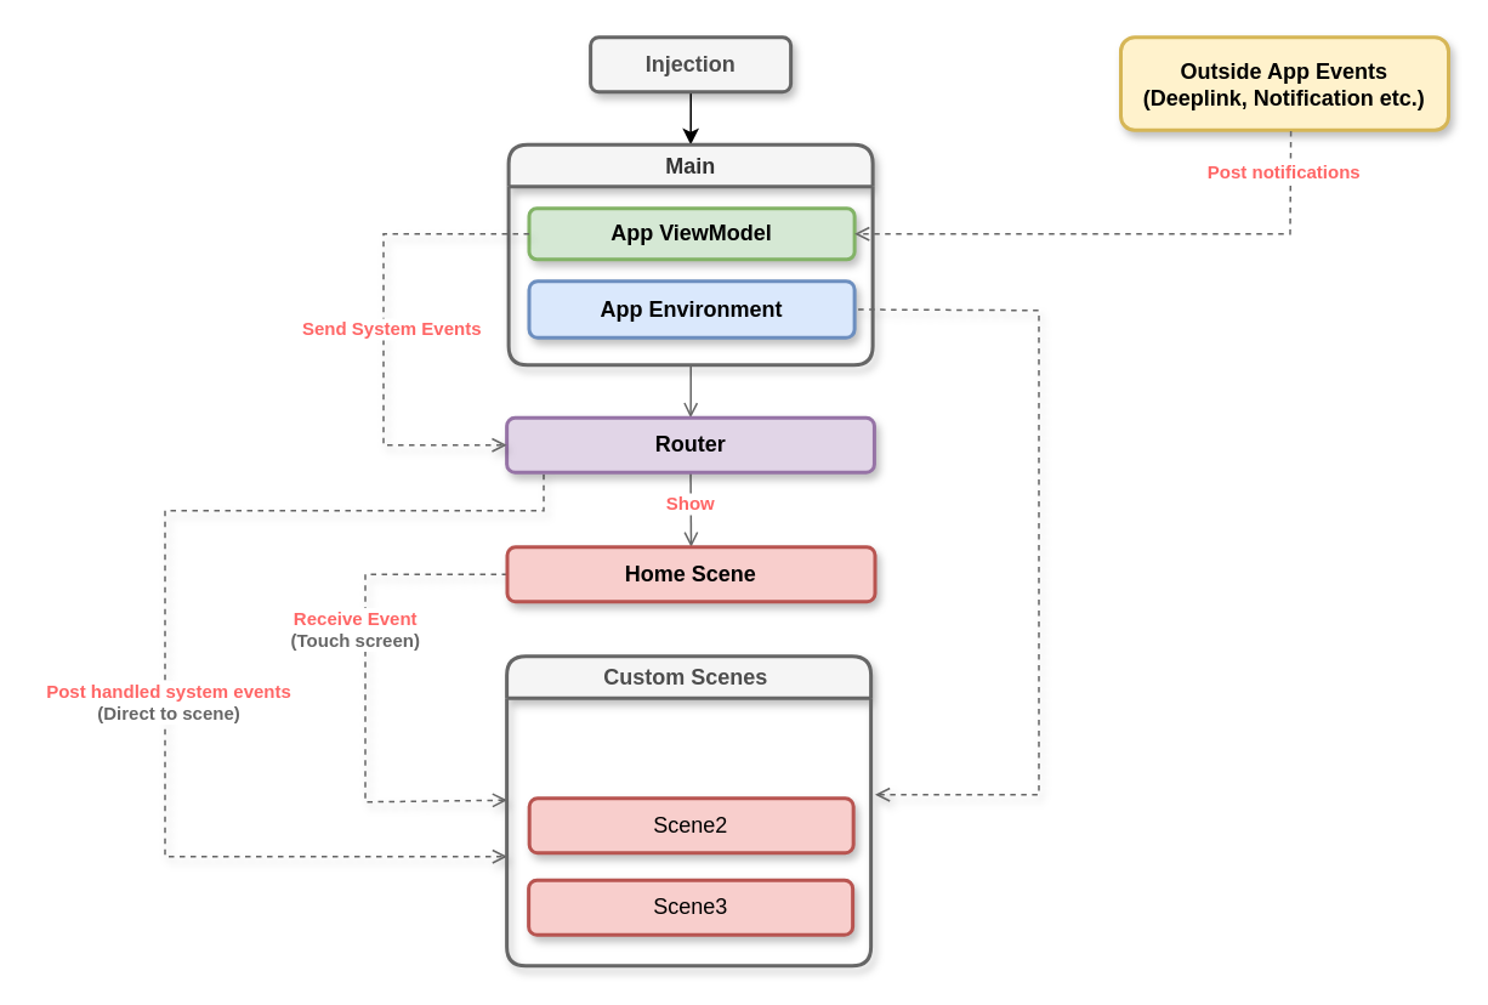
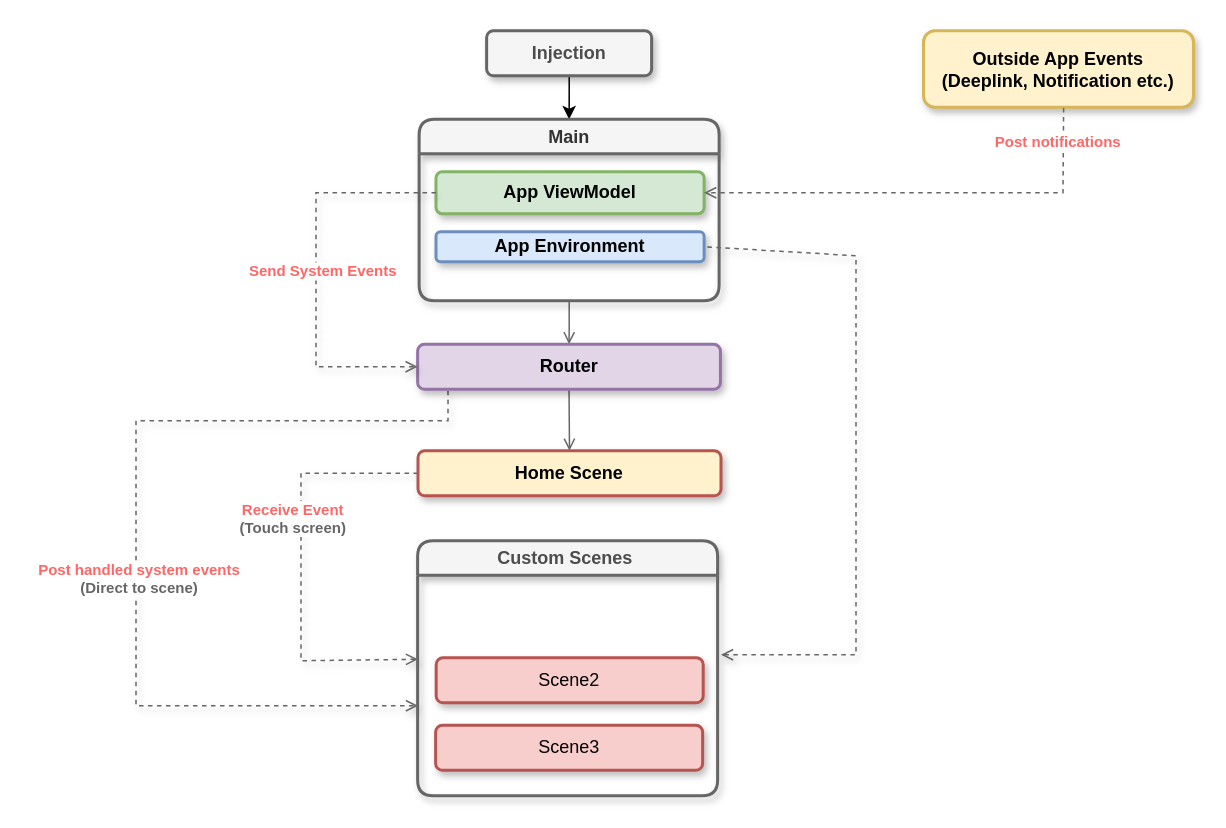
- <mxCell id="10" value="&lt;b&gt;App Environment&lt;/b&gt;" style="rounded=1;whiteSpace=wrap;html=1;shadow=1;strokeColor=#6c8ebf;strokeWidth=2;fontFamily=Helvetica;fontSize=12;fillColor=#dae8fc;" parent="8" vertex="1"><mxGeometry x="11.25" y="75" width="178.75" height="31" as="geometry" /></mxCell>
+ <mxCell id="10" value="&lt;b&gt;App Environment&lt;/b&gt;" style="rounded=1;whiteSpace=wrap;html=1;shadow=1;strokeColor=#6c8ebf;strokeWidth=2;fontFamily=Helvetica;fontSize=12;fillColor=#dae8fc;" parent="8" vertex="1"><mxGeometry x="11.25" y="75" width="178.75" height="20" as="geometry" /></mxCell>
- <mxCell id="14" value="&lt;font color=&quot;#ff6666&quot; style=&quot;font-size: 10px;&quot;&gt;Show&lt;/font&gt;" style="text;html=1;strokeColor=none;fillColor=none;align=center;verticalAlign=middle;whiteSpace=wrap;rounded=0;fontSize=10;fontFamily=Helvetica;fontColor=#FF9999;fontStyle=1;labelBackgroundColor=default;" vertex="1" parent="1"><mxGeometry x="363" y="266" width="32" height="20" as="geometry" /></mxCell>
- <mxCell id="13" value="Home Scene" style="rounded=1;whiteSpace=wrap;html=1;shadow=1;strokeColor=#b85450;strokeWidth=2;fontFamily=Helvetica;fontSize=12;fillColor=#f8cecc;fontStyle=1" vertex="1" parent="1"><mxGeometry x="278" y="300" width="202" height="30" as="geometry" /></mxCell>
+ <mxCell id="13" value="Home Scene" style="rounded=1;whiteSpace=wrap;html=1;shadow=1;strokeColor=#b85450;strokeWidth=2;fontFamily=Helvetica;fontSize=12;fillColor=#fff2cc;fontStyle=1;" vertex="1" parent="1"><mxGeometry x="278" y="300" width="202" height="30" as="geometry" /></mxCell>
